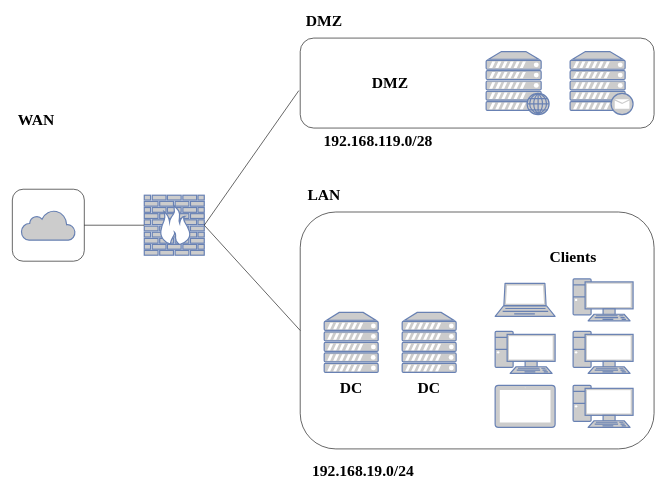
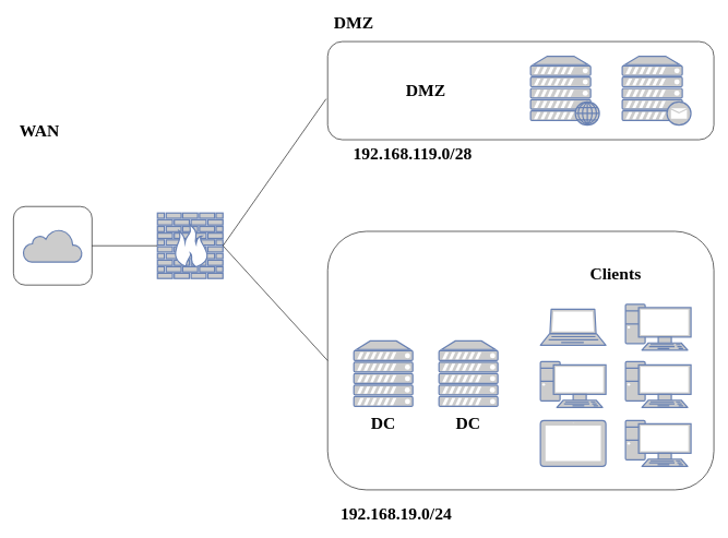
- <mxCell id="29" value="&lt;h1&gt;&lt;font face=&quot;Verdana&quot; style=&quot;font-size: 26px;&quot;&gt;LAN&lt;/font&gt;&lt;/h1&gt;" style="text;html=1;strokeColor=none;fillColor=none;align=center;verticalAlign=middle;whiteSpace=wrap;rounded=0;container=0;" vertex="1" parent="1"><mxGeometry x="510" y="310" width="60" height="30" as="geometry" /></mxCell>
- <mxCell id="19" value="&lt;h4&gt;&lt;font face=&quot;Verdana&quot;&gt;&lt;span style=&quot;font-size: 26px;&quot;&gt;Clients&lt;/span&gt;&lt;/font&gt;&lt;/h4&gt;" style="text;html=1;strokeColor=none;fillColor=none;align=center;verticalAlign=middle;whiteSpace=wrap;rounded=0;" parent="7" vertex="1"><mxGeometry x="425" y="60" width="60" height="30" as="geometry" /></mxCell>
+ <mxCell id="19" value="&lt;h4&gt;&lt;font face=&quot;Verdana&quot;&gt;&lt;span style=&quot;font-size: 26px;&quot;&gt;Clients&lt;/span&gt;&lt;/font&gt;&lt;/h4&gt;" style="text;html=1;strokeColor=none;fillColor=none;align=center;verticalAlign=middle;whiteSpace=wrap;rounded=0;" parent="7" vertex="1"><mxGeometry x="410" y="50" width="60" height="30" as="geometry" /></mxCell>
